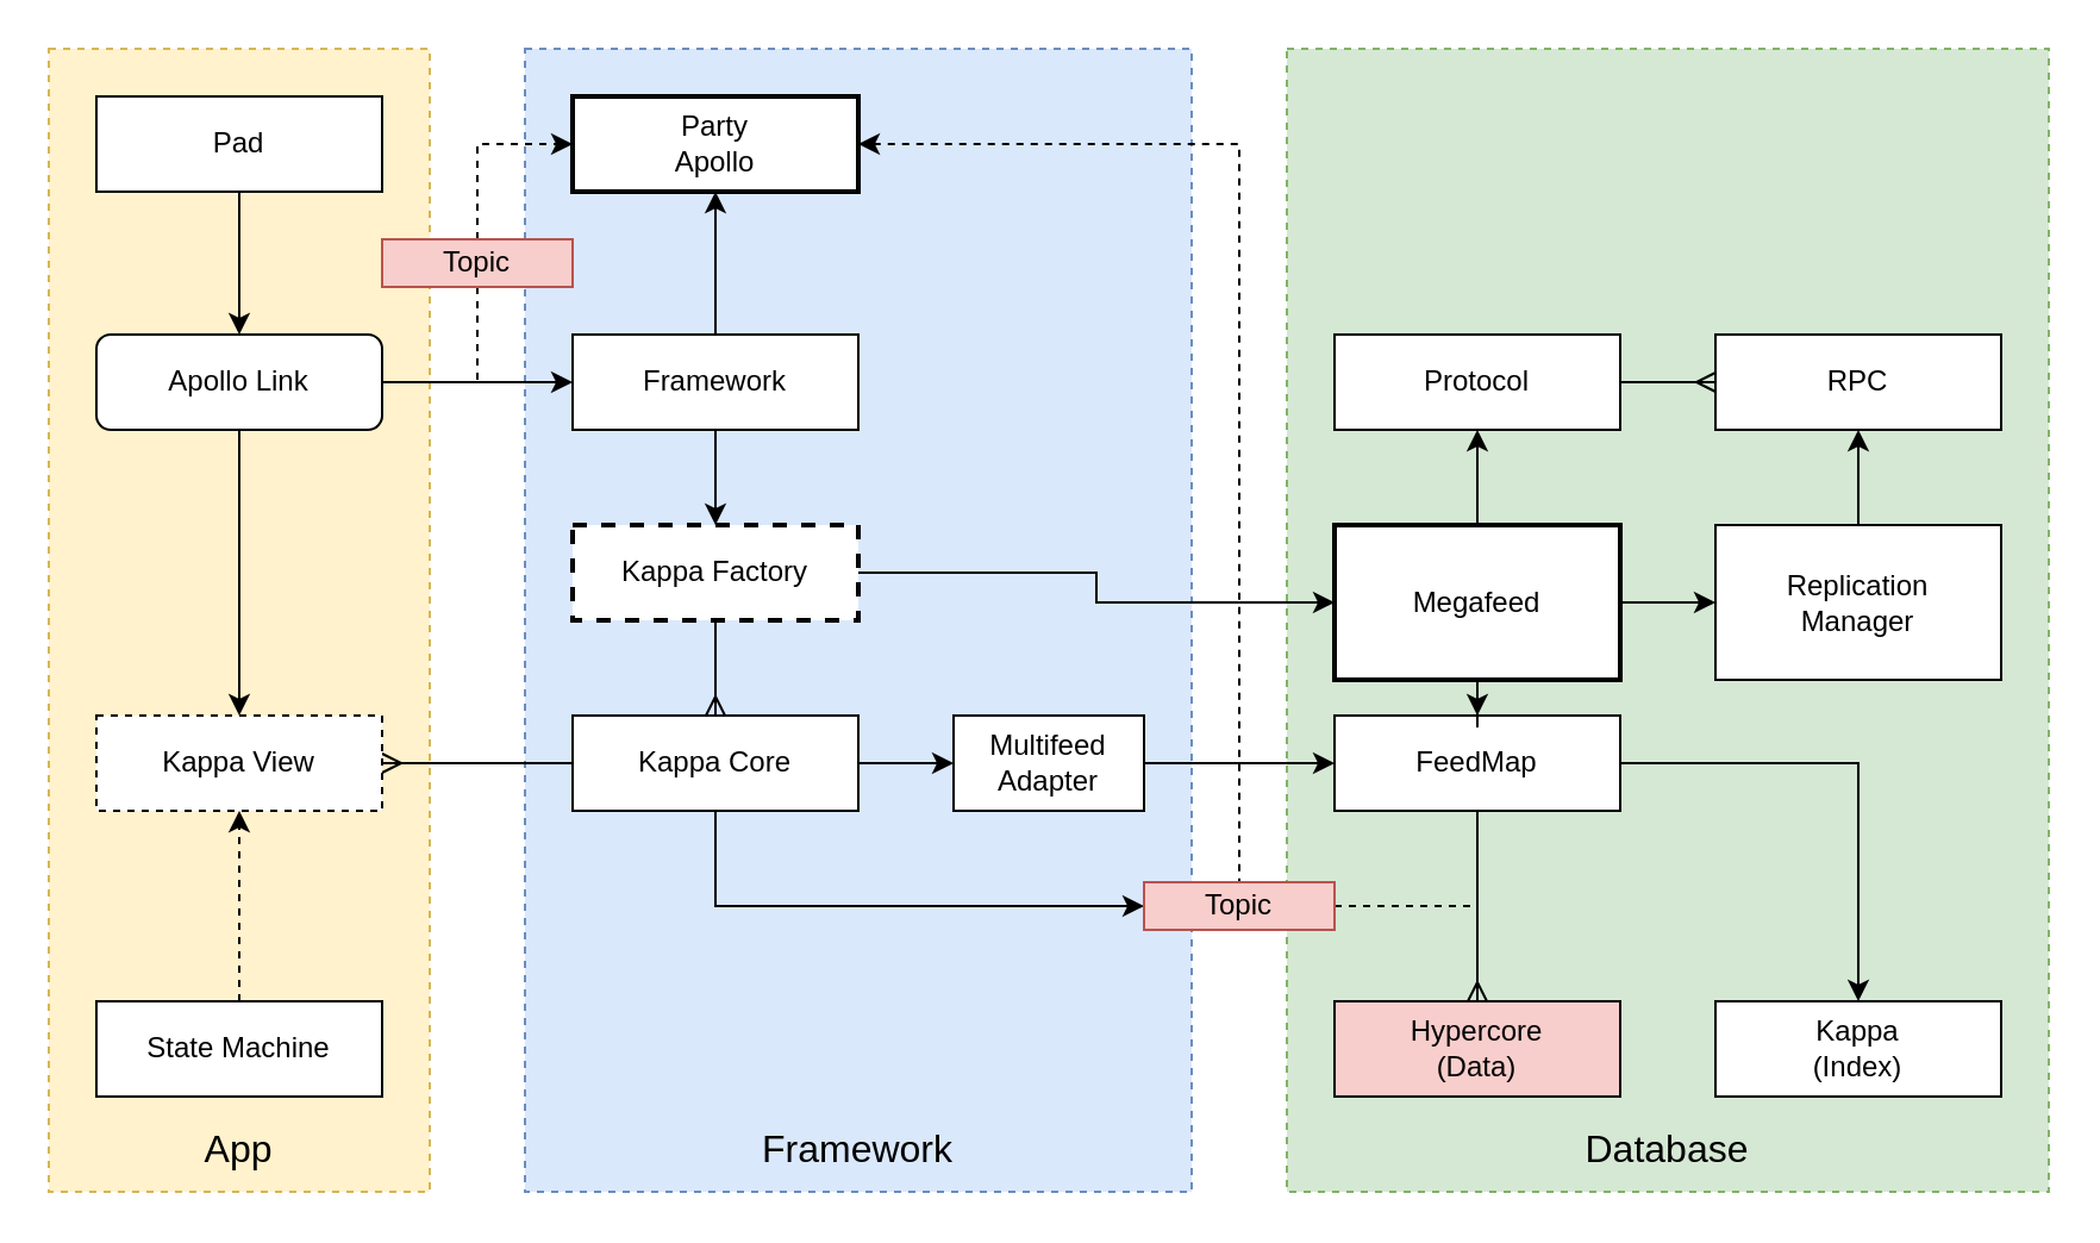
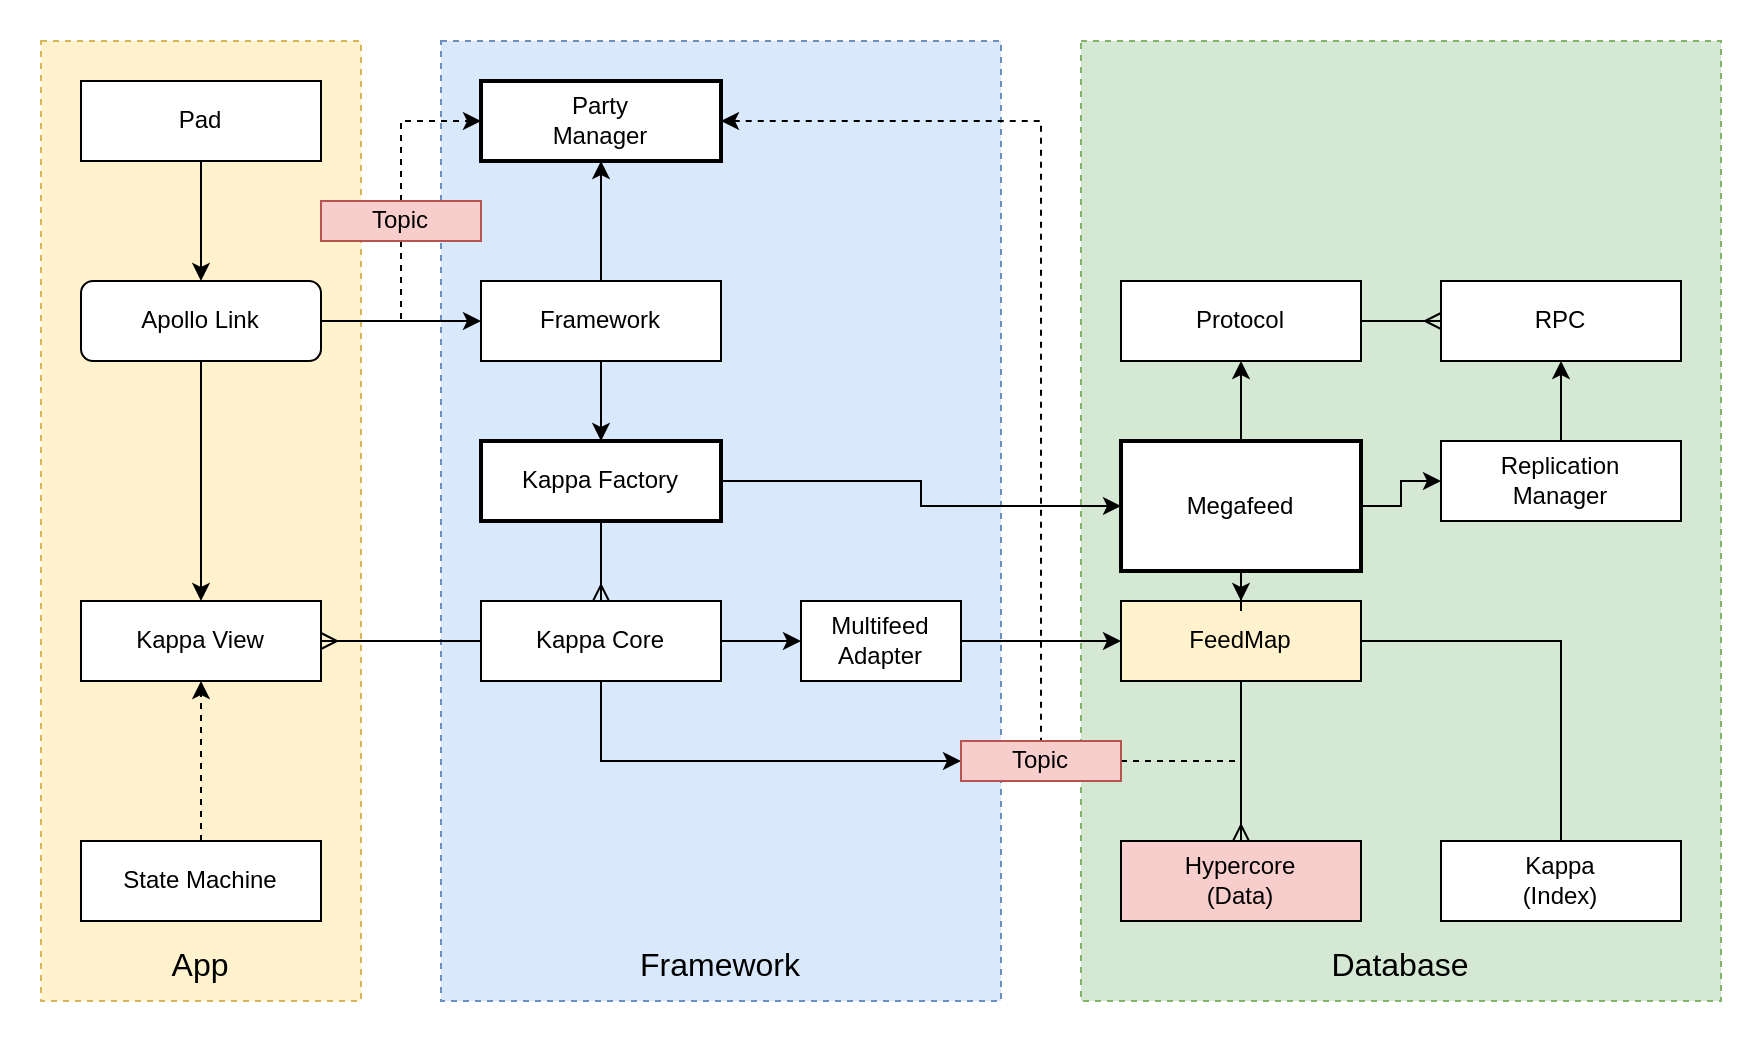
- <mxCell id="29" value="Party&lt;br&gt;Apollo&lt;br&gt;" style="rounded=0;whiteSpace=wrap;html=1;strokeWidth=2;" vertex="1" parent="1"><mxGeometry x="240" y="40" width="120" height="40" as="geometry" /></mxCell>
+ <mxCell id="29" value="Party&lt;br&gt;Manager&lt;br&gt;" style="rounded=0;whiteSpace=wrap;html=1;strokeWidth=2;" vertex="1" parent="1"><mxGeometry x="240" y="40" width="120" height="40" as="geometry" /></mxCell>
- <mxCell id="15" value="Kappa Factory" style="rounded=0;whiteSpace=wrap;html=1;strokeWidth=2;dashed=1;" vertex="1" parent="1"><mxGeometry x="240" y="220" width="120" height="40" as="geometry" /></mxCell>
+ <mxCell id="15" value="Kappa Factory" style="rounded=0;whiteSpace=wrap;html=1;strokeWidth=2;" vertex="1" parent="1"><mxGeometry x="240" y="220" width="120" height="40" as="geometry" /></mxCell>
- <mxCell id="45" value="Replication&lt;br&gt;Manager&lt;br&gt;" style="rounded=0;whiteSpace=wrap;html=1;" vertex="1" parent="1"><mxGeometry x="720" y="220" width="120" height="65" as="geometry" /></mxCell>
+ <mxCell id="45" value="Replication&lt;br&gt;Manager&lt;br&gt;" style="rounded=0;whiteSpace=wrap;html=1;" vertex="1" parent="1"><mxGeometry x="720" y="220" width="120" height="40" as="geometry" /></mxCell>
- <mxCell id="24" value="Kappa View" style="rounded=0;whiteSpace=wrap;html=1;dashed=1;" vertex="1" parent="1"><mxGeometry x="40" y="300" width="120" height="40" as="geometry" /></mxCell>
+ <mxCell id="24" value="Kappa View" style="rounded=0;whiteSpace=wrap;html=1;" vertex="1" parent="1"><mxGeometry x="40" y="300" width="120" height="40" as="geometry" /></mxCell>
- <mxCell id="12" value="FeedMap" style="rounded=0;whiteSpace=wrap;html=1;" vertex="1" parent="1"><mxGeometry x="560" y="300" width="120" height="40" as="geometry" /></mxCell>
+ <mxCell id="12" value="FeedMap" style="rounded=0;whiteSpace=wrap;html=1;fillColor=#fff2cc;" vertex="1" parent="1"><mxGeometry x="560" y="300" width="120" height="40" as="geometry" /></mxCell>
- <mxCell id="11" style="edgeStyle=orthogonalEdgeStyle;rounded=0;orthogonalLoop=1;jettySize=auto;html=1;exitX=1;exitY=0.5;exitDx=0;exitDy=0;" edge="1" parent="1" source="12" target="31"><mxGeometry relative="1" as="geometry" /></mxCell>
+ <mxCell id="11" style="edgeStyle=orthogonalEdgeStyle;rounded=0;orthogonalLoop=1;jettySize=auto;html=1;exitX=1;exitY=0.5;exitDx=0;exitDy=0;endArrow=none;" edge="1" parent="1" source="12" target="31"><mxGeometry relative="1" as="geometry" /></mxCell>
